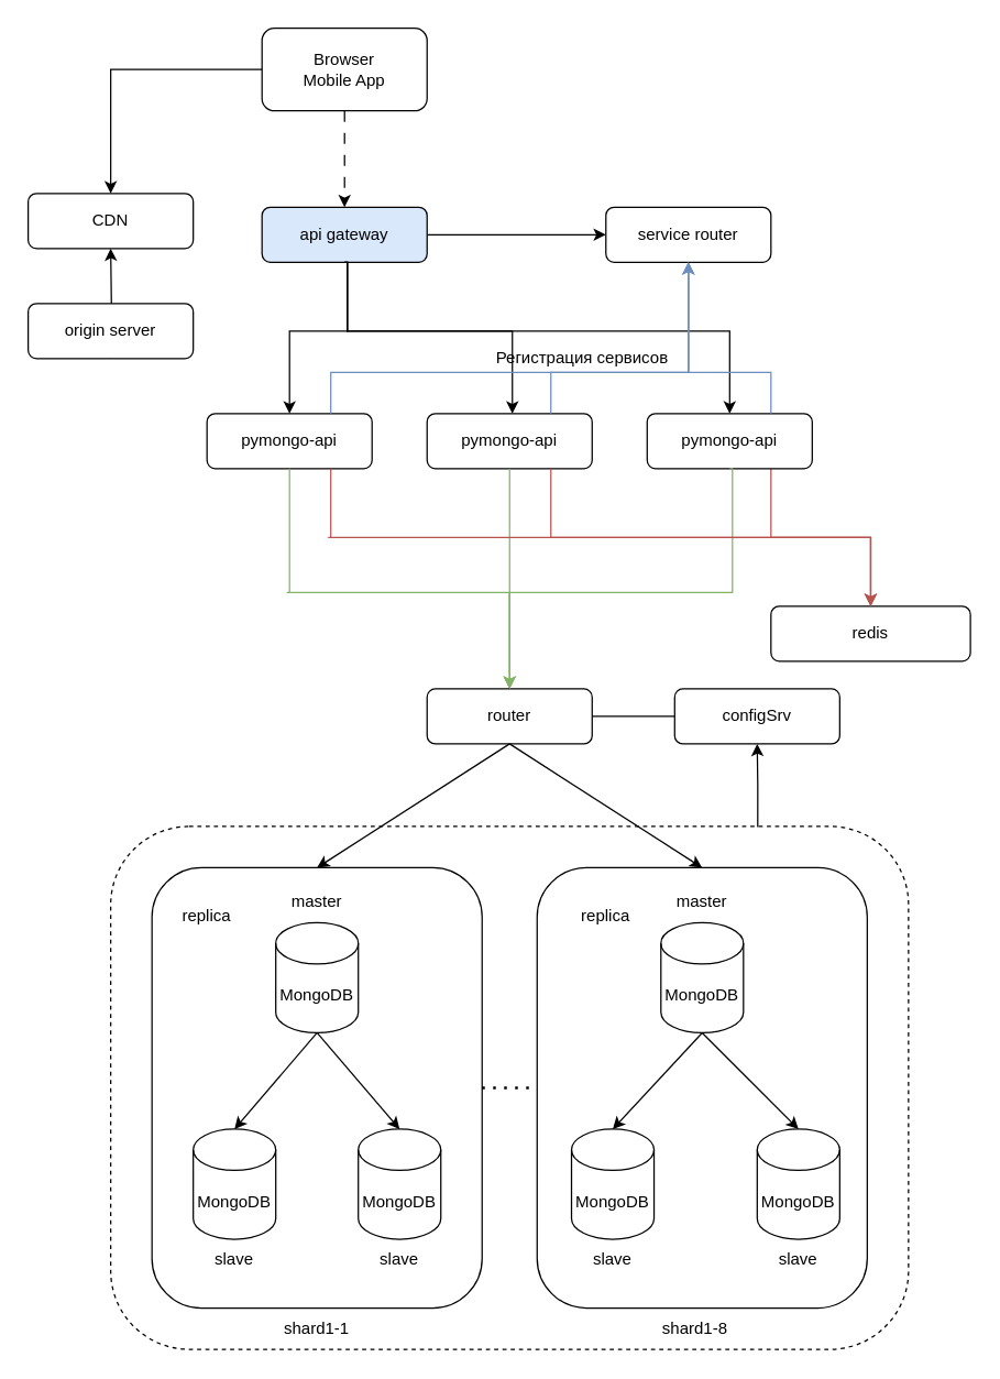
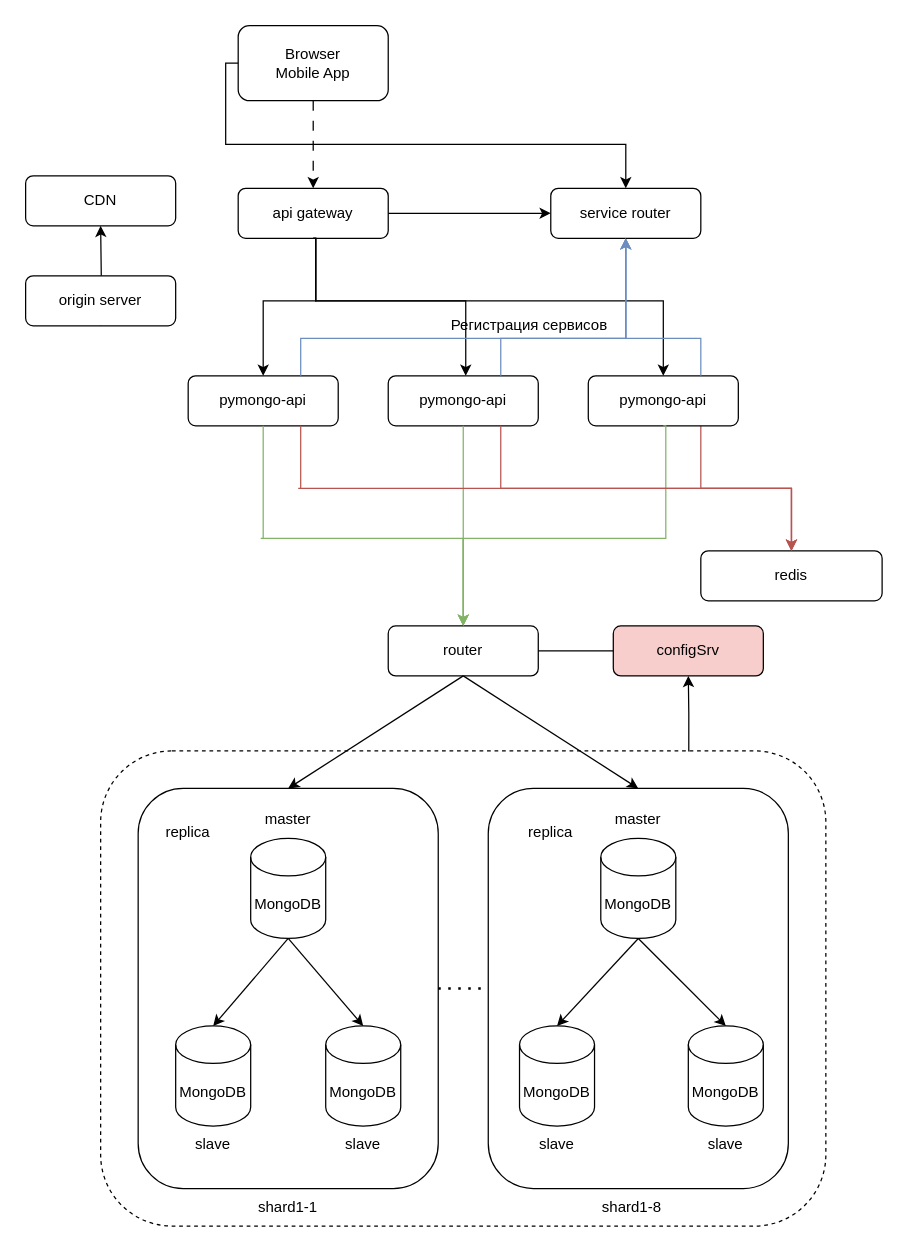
- <mxCell id="55" value="" style="endArrow=classic;html=1;rounded=0;exitX=0;exitY=0.5;exitDx=0;exitDy=0;entryX=0.5;entryY=0;entryDx=0;entryDy=0;edgeStyle=orthogonalEdgeStyle;" edge="1" parent="1" source="52" target="53"><mxGeometry width="50" height="50" relative="1" as="geometry"><mxPoint x="60" y="90" as="sourcePoint" /><mxPoint x="110" y="40" as="targetPoint" /></mxGeometry></mxCell>
+ <mxCell id="55" value="" style="endArrow=classic;html=1;rounded=0;exitX=0;exitY=0.5;exitDx=0;exitDy=0;edgeStyle=orthogonalEdgeStyle;" edge="1" parent="1" source="52" target="43"><mxGeometry width="50" height="50" relative="1" as="geometry"><mxPoint x="60" y="90" as="sourcePoint" /><mxPoint x="110" y="40" as="targetPoint" /></mxGeometry></mxCell>
- <mxCell id="42" value="api gateway" style="rounded=1;whiteSpace=wrap;html=1;fillColor=#dae8fc;" vertex="1" parent="1"><mxGeometry x="190" y="150" width="120" height="40" as="geometry" /></mxCell>
+ <mxCell id="42" value="api gateway" style="rounded=1;whiteSpace=wrap;html=1;" vertex="1" parent="1"><mxGeometry x="190" y="150" width="120" height="40" as="geometry" /></mxCell>
- <mxCell id="6" value="configSrv" style="rounded=1;whiteSpace=wrap;html=1;" vertex="1" parent="1"><mxGeometry x="490" y="500" width="120" height="40" as="geometry" /></mxCell>
+ <mxCell id="6" value="configSrv" style="rounded=1;whiteSpace=wrap;html=1;fillColor=#f8cecc;" vertex="1" parent="1"><mxGeometry x="490" y="500" width="120" height="40" as="geometry" /></mxCell>
